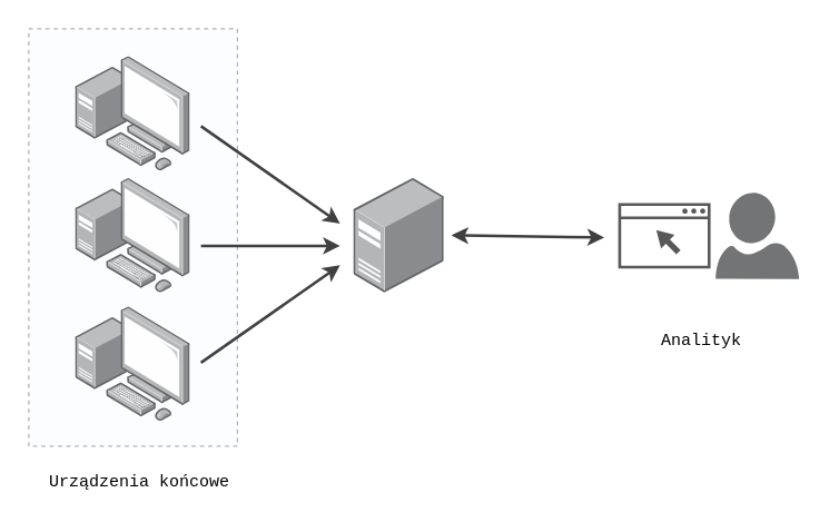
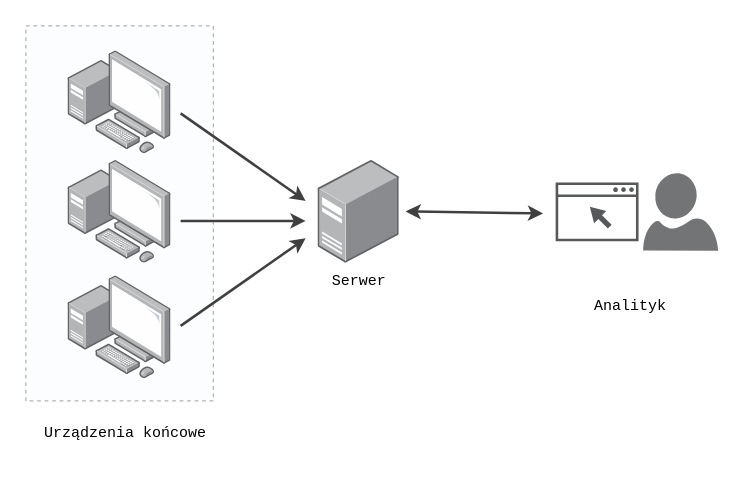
+ <mxCell id="14" value="Serwer" style="text;html=1;strokeColor=none;fillColor=none;align=center;verticalAlign=middle;whiteSpace=wrap;rounded=0;dashed=1;opacity=30;fontFamily=Courier New;" parent="1" vertex="1"><mxGeometry x="251.5" y="210" width="70" height="30" as="geometry" /></mxCell>
